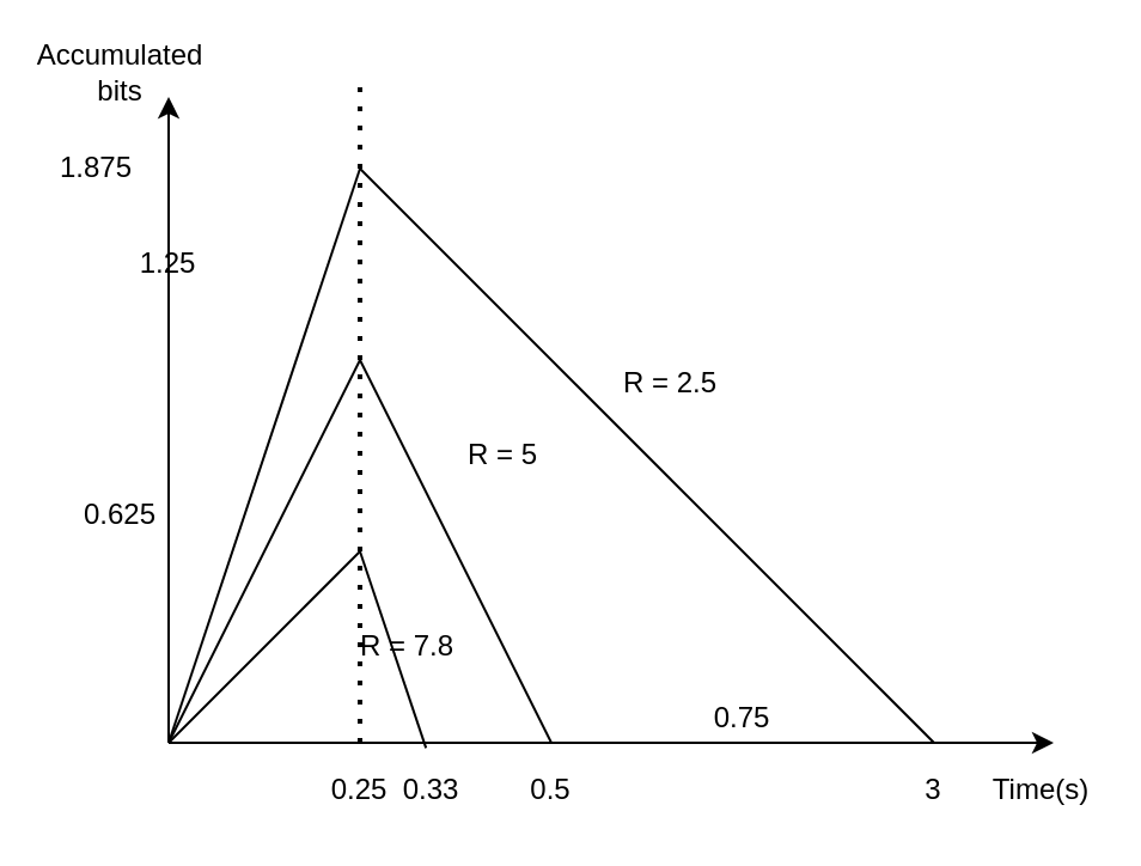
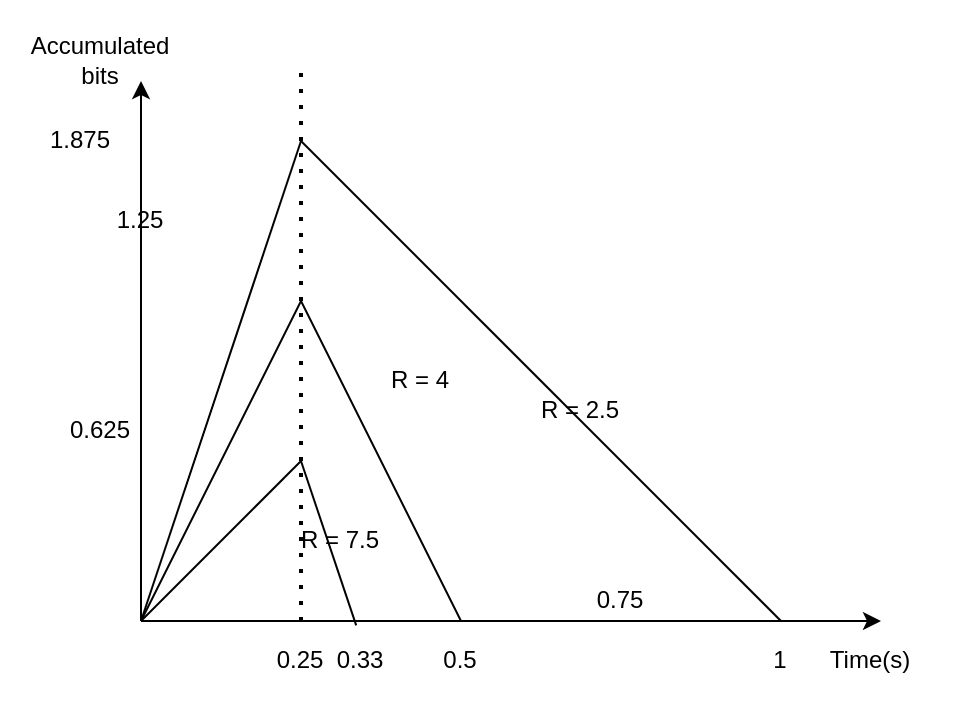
- <mxCell id="17" value="R = 2.5" style="text;html=1;strokeColor=none;fillColor=none;align=center;verticalAlign=middle;whiteSpace=wrap;rounded=0;" vertex="1" parent="1"><mxGeometry x="250" y="150" width="60" height="20" as="geometry" /></mxCell>
+ <mxCell id="17" value="R = 2.5" style="text;html=1;strokeColor=none;fillColor=none;align=center;verticalAlign=middle;whiteSpace=wrap;rounded=0;" vertex="1" parent="1"><mxGeometry x="260" y="195" width="60" height="20" as="geometry" /></mxCell>
- <mxCell id="18" value="R = 5" style="text;html=1;strokeColor=none;fillColor=none;align=center;verticalAlign=middle;whiteSpace=wrap;rounded=0;" vertex="1" parent="1"><mxGeometry x="180" y="180" width="60" height="20" as="geometry" /></mxCell>
+ <mxCell id="18" value="R = 4" style="text;html=1;strokeColor=none;fillColor=none;align=center;verticalAlign=middle;whiteSpace=wrap;rounded=0;" vertex="1" parent="1"><mxGeometry x="180" y="180" width="60" height="20" as="geometry" /></mxCell>
- <mxCell id="19" value="R = 7.8" style="text;html=1;strokeColor=none;fillColor=none;align=center;verticalAlign=middle;whiteSpace=wrap;rounded=0;" vertex="1" parent="1"><mxGeometry x="140" y="260" width="60" height="20" as="geometry" /></mxCell>
+ <mxCell id="19" value="R = 7.5" style="text;html=1;strokeColor=none;fillColor=none;align=center;verticalAlign=middle;whiteSpace=wrap;rounded=0;" vertex="1" parent="1"><mxGeometry x="140" y="260" width="60" height="20" as="geometry" /></mxCell>
- <mxCell id="4" value="3" style="text;html=1;strokeColor=none;fillColor=none;align=center;verticalAlign=middle;whiteSpace=wrap;rounded=0;" vertex="1" parent="1"><mxGeometry x="370" y="320" width="40" height="20" as="geometry" /></mxCell>
+ <mxCell id="4" value="1" style="text;html=1;strokeColor=none;fillColor=none;align=center;verticalAlign=middle;whiteSpace=wrap;rounded=0;" vertex="1" parent="1"><mxGeometry x="370" y="320" width="40" height="20" as="geometry" /></mxCell>
